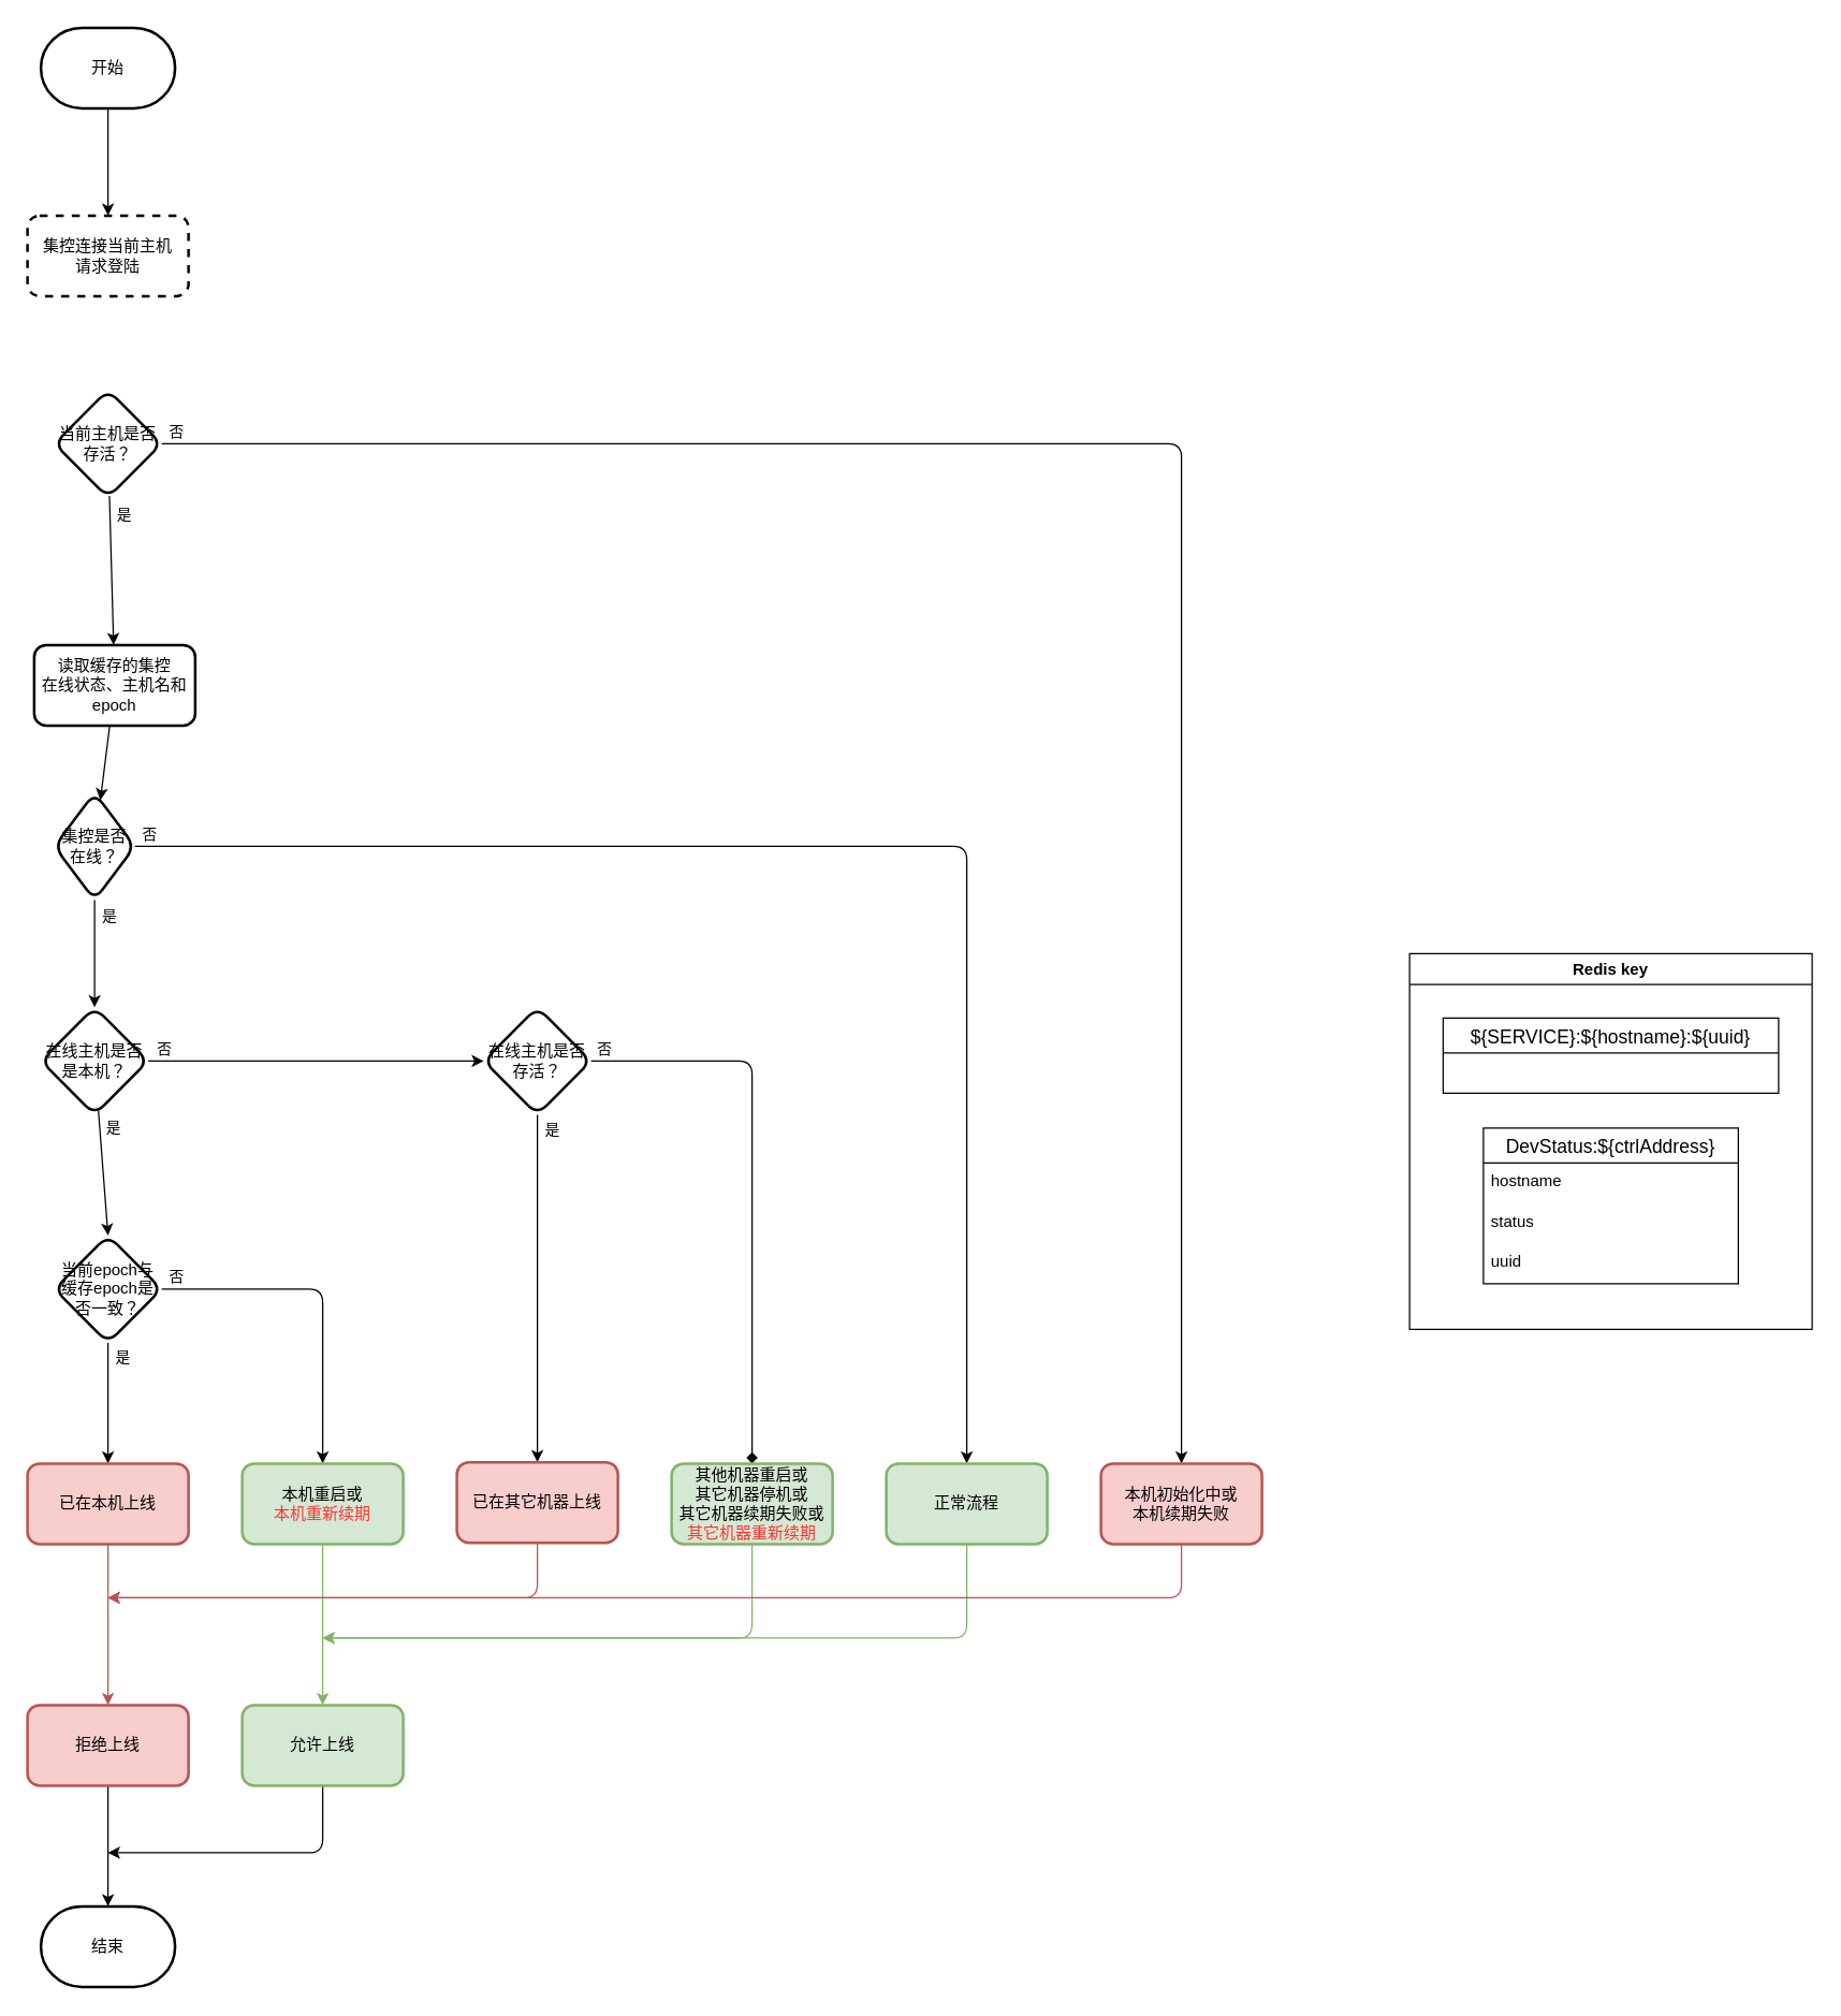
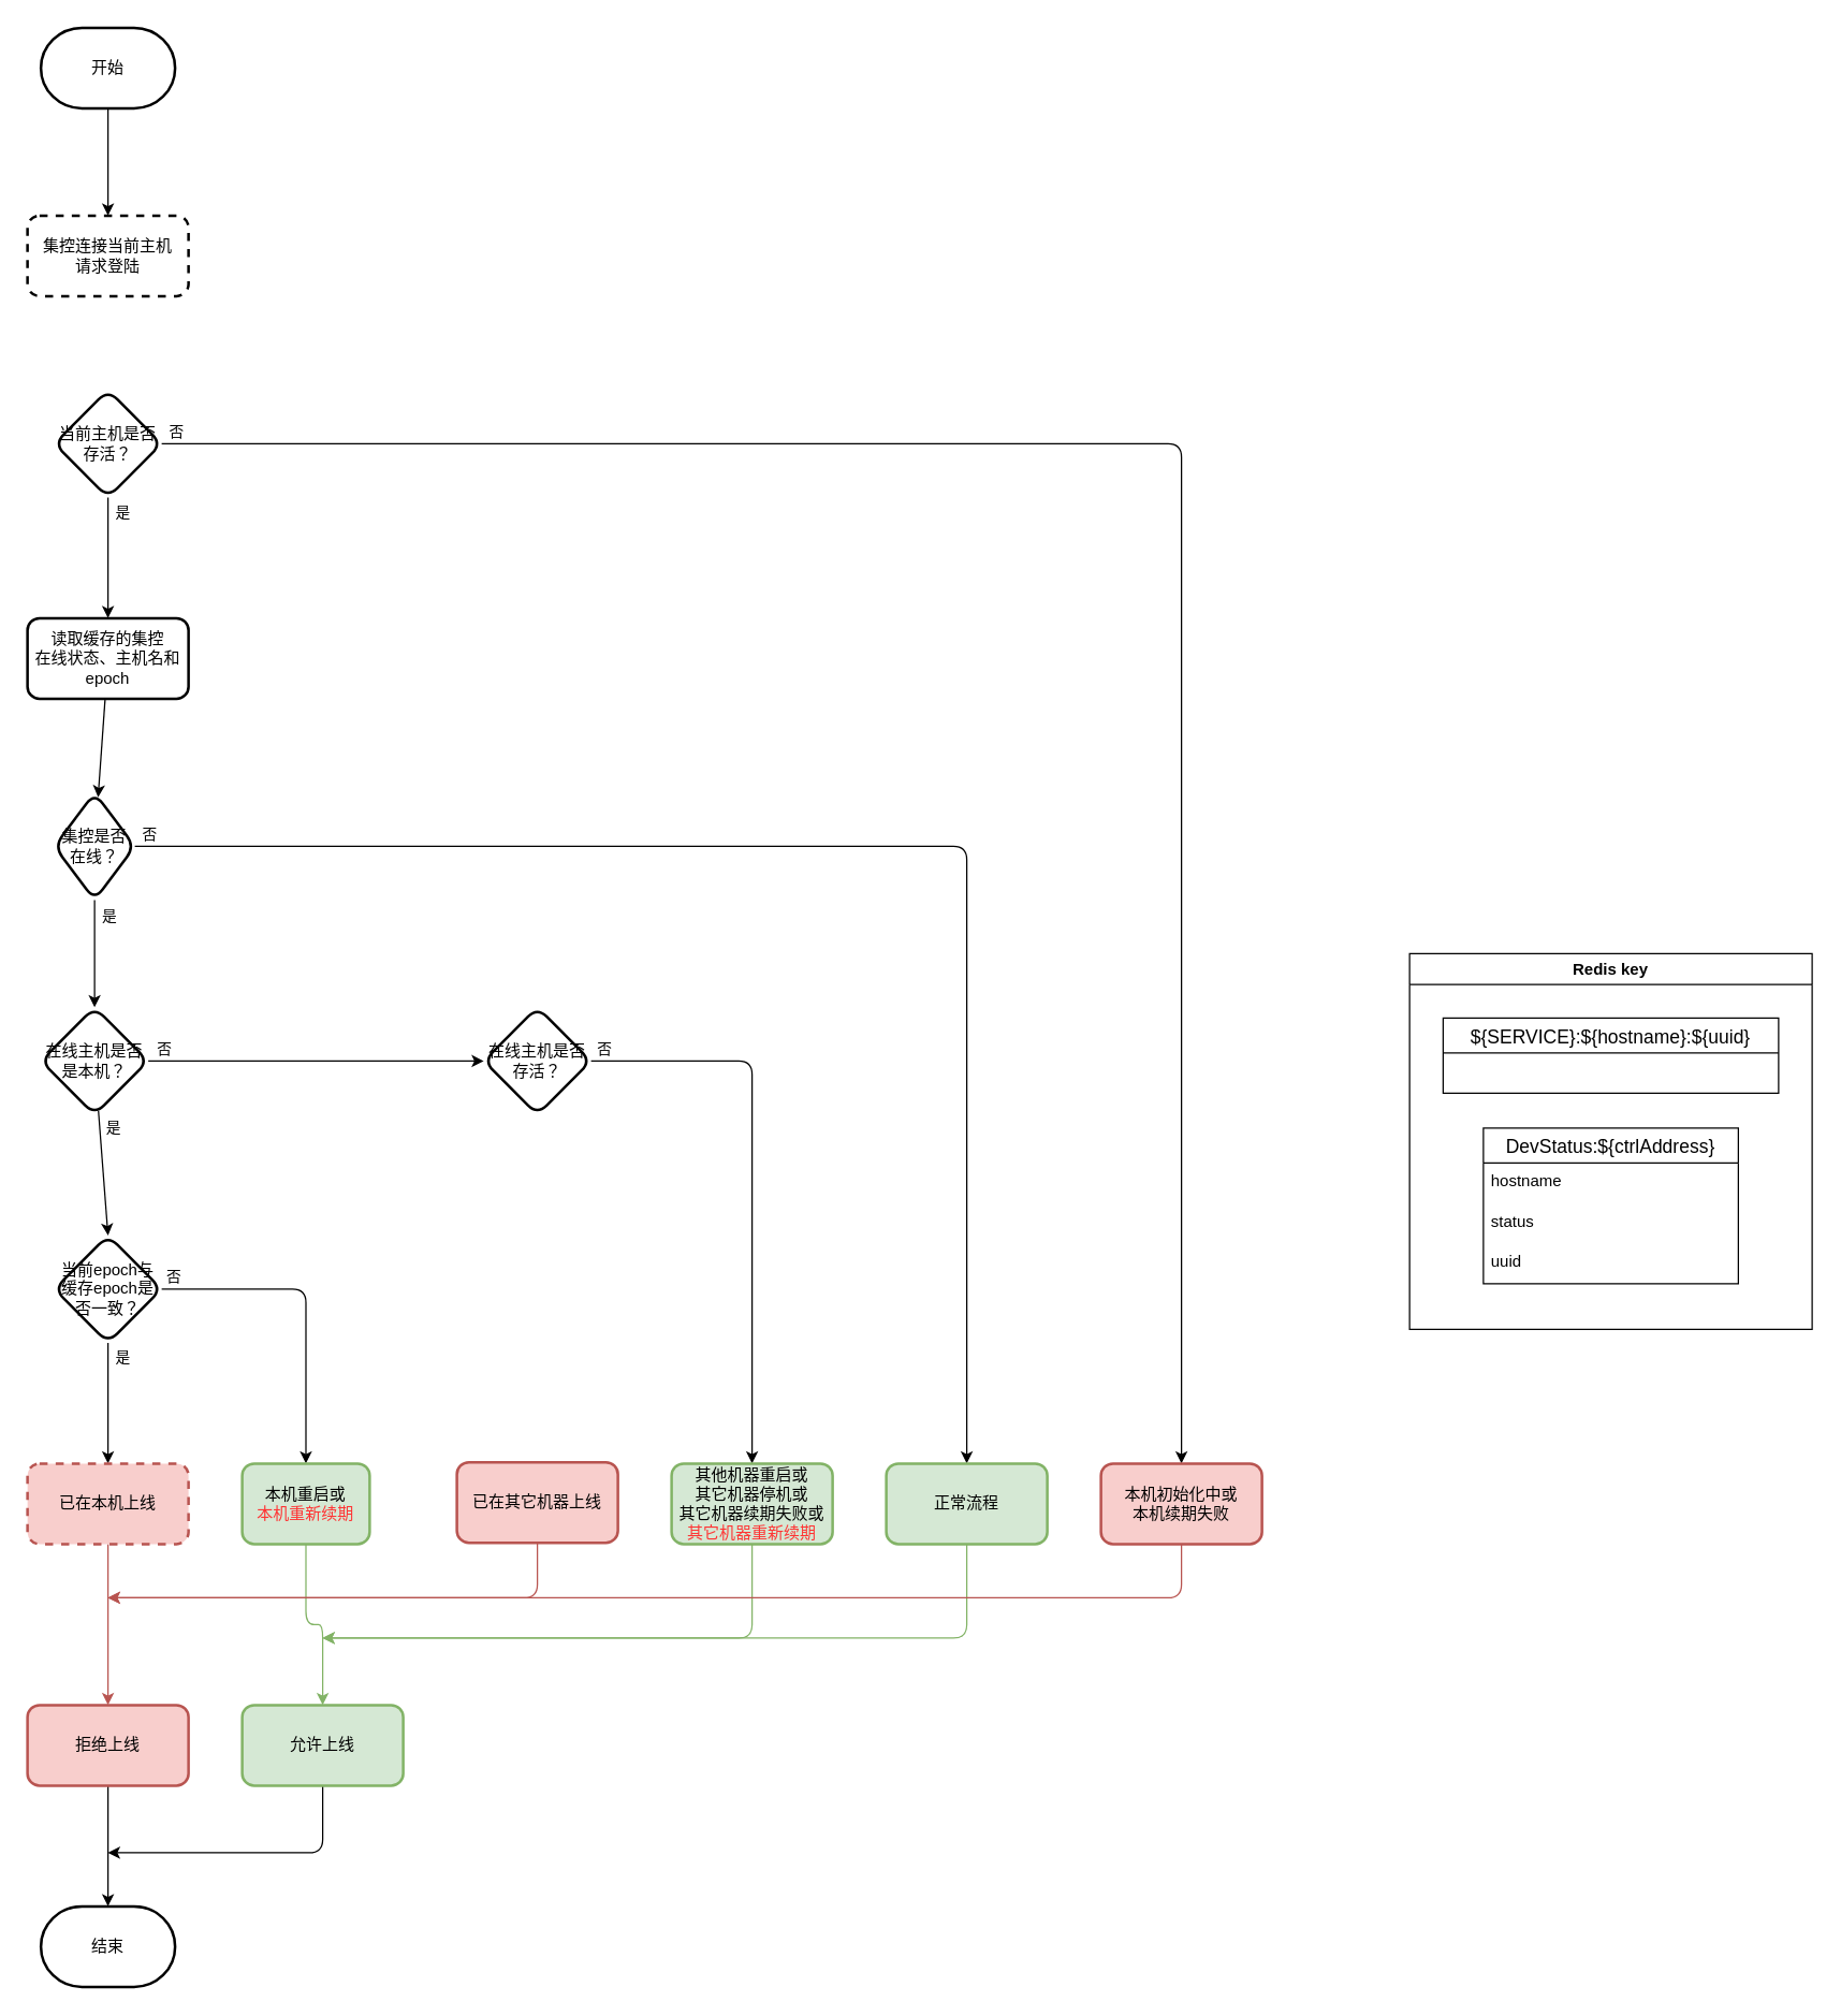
- <mxCell id="11" value="读取缓存的集控&lt;br&gt;在线状态、主机名和epoch" style="rounded=1;whiteSpace=wrap;html=1;strokeWidth=2;" parent="1" vertex="1"><mxGeometry x="25" y="480" width="120" height="60" as="geometry" /></mxCell>
+ <mxCell id="11" value="读取缓存的集控&lt;br&gt;在线状态、主机名和epoch" style="rounded=1;whiteSpace=wrap;html=1;strokeWidth=2;" parent="1" vertex="1"><mxGeometry x="20" y="460" width="120" height="60" as="geometry" /></mxCell>
- <mxCell id="22" style="edgeStyle=orthogonalEdgeStyle;html=1;exitX=0.5;exitY=1;exitDx=0;exitDy=0;entryX=0.5;entryY=0;entryDx=0;entryDy=0;" parent="1" source="26" target="38" edge="1"><mxGeometry relative="1" as="geometry" /></mxCell>
- <mxCell id="23" value="是" style="edgeLabel;html=1;align=center;verticalAlign=middle;resizable=0;points=[];" parent="22" vertex="1" connectable="0"><mxGeometry x="-0.926" y="1" relative="1" as="geometry"><mxPoint x="9" as="offset" /></mxGeometry></mxCell>
- <mxCell id="24" style="edgeStyle=orthogonalEdgeStyle;html=1;exitX=1;exitY=0.5;exitDx=0;exitDy=0;entryX=0.5;entryY=0;entryDx=0;entryDy=0;endArrow=diamond;" parent="1" source="26" target="40" edge="1"><mxGeometry relative="1" as="geometry" /></mxCell>
+ <mxCell id="24" style="edgeStyle=orthogonalEdgeStyle;html=1;exitX=1;exitY=0.5;exitDx=0;exitDy=0;entryX=0.5;entryY=0;entryDx=0;entryDy=0;" parent="1" source="26" target="40" edge="1"><mxGeometry relative="1" as="geometry" /></mxCell>
- <mxCell id="33" value="已在本机上线" style="whiteSpace=wrap;html=1;rounded=1;strokeWidth=2;fillColor=#f8cecc;strokeColor=#b85450;" parent="1" vertex="1"><mxGeometry x="20" y="1090" width="120" height="60" as="geometry" /></mxCell>
+ <mxCell id="33" value="已在本机上线" style="whiteSpace=wrap;html=1;rounded=1;strokeWidth=2;fillColor=#f8cecc;strokeColor=#b85450;dashed=1;" parent="1" vertex="1"><mxGeometry x="20" y="1090" width="120" height="60" as="geometry" /></mxCell>
- <mxCell id="36" value="本机重启或&lt;br&gt;&lt;font color=&quot;#ff3333&quot;&gt;本机重新续期&lt;/font&gt;" style="whiteSpace=wrap;html=1;rounded=1;strokeWidth=2;fillColor=#d5e8d4;strokeColor=#82b366;" parent="1" vertex="1"><mxGeometry x="180" y="1090" width="120" height="60" as="geometry" /></mxCell>
+ <mxCell id="36" value="本机重启或&lt;br&gt;&lt;font color=&quot;#ff3333&quot;&gt;本机重新续期&lt;/font&gt;" style="whiteSpace=wrap;html=1;rounded=1;strokeWidth=2;fillColor=#d5e8d4;strokeColor=#82b366;" parent="1" vertex="1"><mxGeometry x="180" y="1090" width="95" height="60" as="geometry" /></mxCell>
